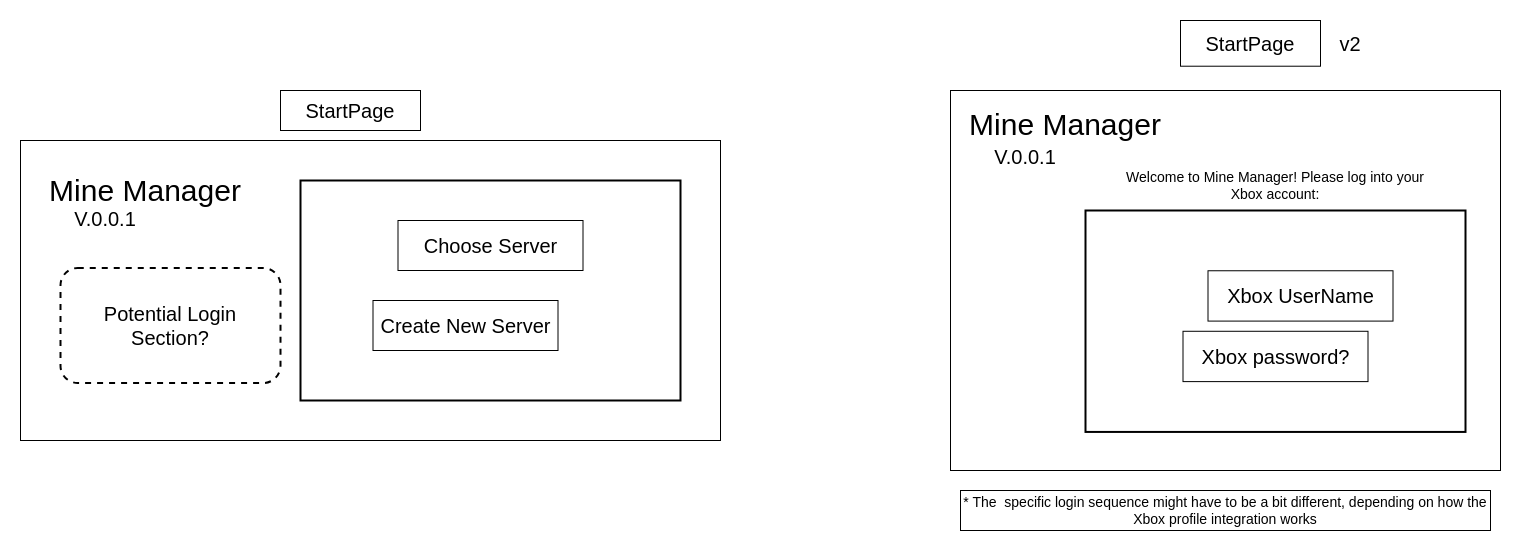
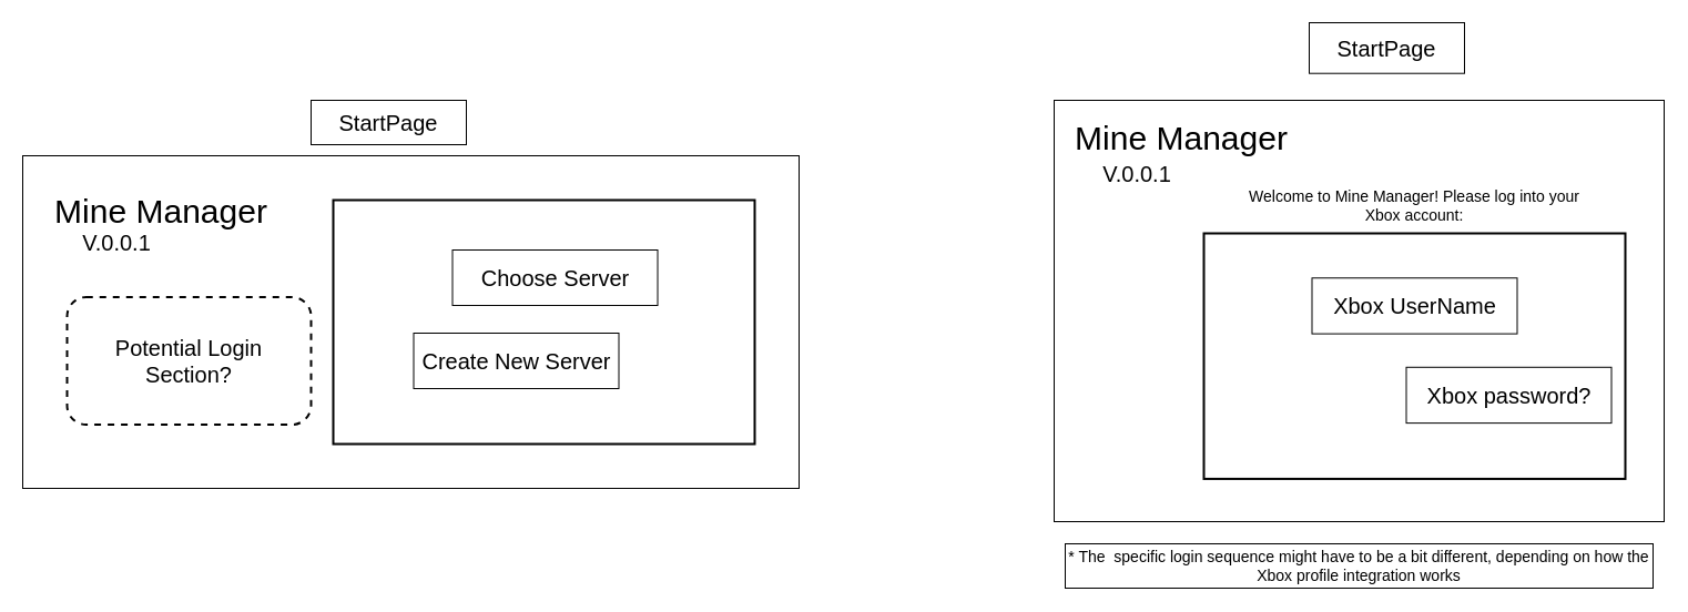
- <mxCell id="14" value="v2&lt;br&gt;" style="text;html=1;strokeColor=none;fillColor=none;align=center;verticalAlign=middle;whiteSpace=wrap;rounded=0;fontSize=20;" vertex="1" parent="11"><mxGeometry x="370" y="5.714" width="60" height="34.286" as="geometry" /></mxCell>
- <mxCell id="7" value="Choose Server" style="text;html=1;strokeColor=default;fillColor=none;align=center;verticalAlign=middle;whiteSpace=wrap;rounded=0;fontSize=20;" parent="2" vertex="1"><mxGeometry x="377.5" y="130" width="185" height="50" as="geometry" /></mxCell>
+ <mxCell id="7" value="Choose Server" style="text;html=1;strokeColor=default;fillColor=none;align=center;verticalAlign=middle;whiteSpace=wrap;rounded=0;fontSize=20;" parent="2" vertex="1"><mxGeometry x="387.5" y="135" width="185" height="50" as="geometry" /></mxCell>
- <mxCell id="20" value="Xbox UserName" style="text;html=1;strokeColor=default;fillColor=none;align=center;verticalAlign=middle;whiteSpace=wrap;rounded=0;fontSize=20;" vertex="1" parent="18"><mxGeometry x="122.5" y="60.26" width="185" height="50.325" as="geometry" /></mxCell>
+ <mxCell id="20" value="Xbox UserName" style="text;html=1;strokeColor=default;fillColor=none;align=center;verticalAlign=middle;whiteSpace=wrap;rounded=0;fontSize=20;" vertex="1" parent="18"><mxGeometry x="97.5" y="40.26" width="185" height="50.325" as="geometry" /></mxCell>
- <mxCell id="21" value="Xbox password?" style="text;html=1;strokeColor=default;fillColor=none;align=center;verticalAlign=middle;whiteSpace=wrap;rounded=0;fontSize=20;" vertex="1" parent="18"><mxGeometry x="97.5" y="120.78" width="185" height="50.325" as="geometry" /></mxCell>
+ <mxCell id="21" value="Xbox password?" style="text;html=1;strokeColor=default;fillColor=none;align=center;verticalAlign=middle;whiteSpace=wrap;rounded=0;fontSize=20;" vertex="1" parent="18"><mxGeometry x="182.5" y="120.78" width="185" height="50.325" as="geometry" /></mxCell>
